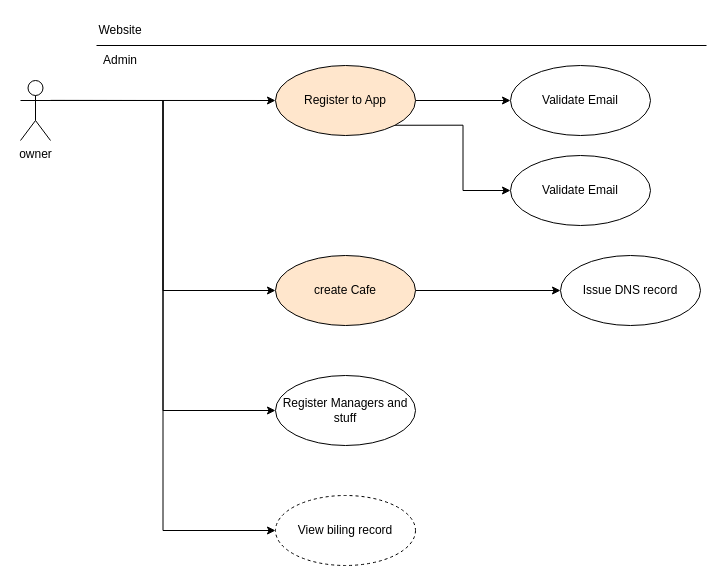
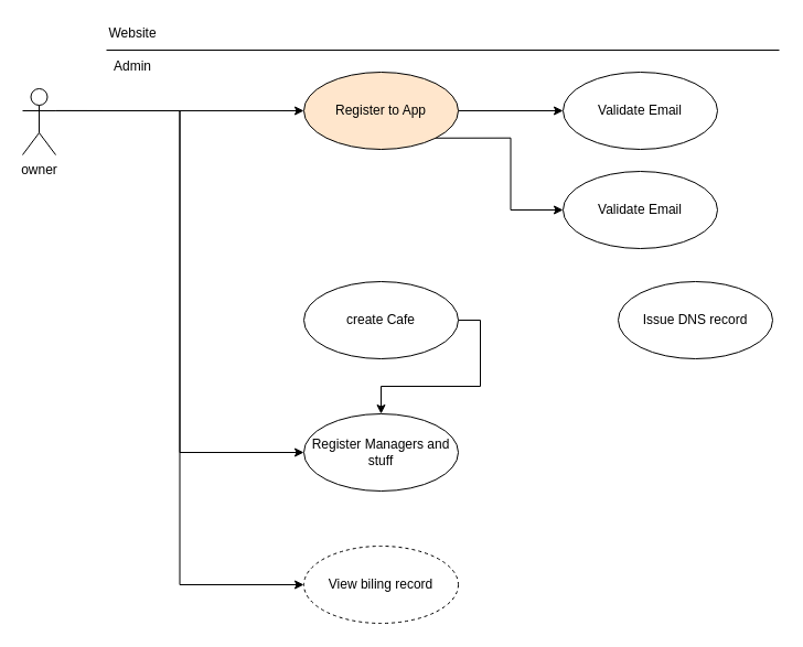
- <mxCell id="2" style="edgeStyle=orthogonalEdgeStyle;rounded=0;orthogonalLoop=1;jettySize=auto;html=1;exitX=1;exitY=0.333;exitDx=0;exitDy=0;exitPerimeter=0;entryX=0;entryY=0.5;entryDx=0;entryDy=0;" parent="1" source="6" target="8" edge="1"><mxGeometry relative="1" as="geometry" /></mxCell>
- <mxCell id="8" value="create Cafe" style="ellipse;whiteSpace=wrap;html=1;fillColor=#ffe6cc;" parent="1" vertex="1"><mxGeometry x="275" y="255" width="140" height="70" as="geometry" /></mxCell>
+ <mxCell id="8" value="create Cafe" style="ellipse;whiteSpace=wrap;html=1;" parent="1" vertex="1"><mxGeometry x="275" y="255" width="140" height="70" as="geometry" /></mxCell>
- <mxCell id="7" style="edgeStyle=orthogonalEdgeStyle;rounded=0;orthogonalLoop=1;jettySize=auto;html=1;exitX=1;exitY=0.5;exitDx=0;exitDy=0;" parent="1" source="8" target="9" edge="1"><mxGeometry relative="1" as="geometry" /></mxCell>
+ <mxCell id="7" style="edgeStyle=orthogonalEdgeStyle;rounded=0;orthogonalLoop=1;jettySize=auto;html=1;exitX=1;exitY=0.5;exitDx=0;exitDy=0;" parent="1" source="8" target="10" edge="1"><mxGeometry relative="1" as="geometry" /></mxCell>
